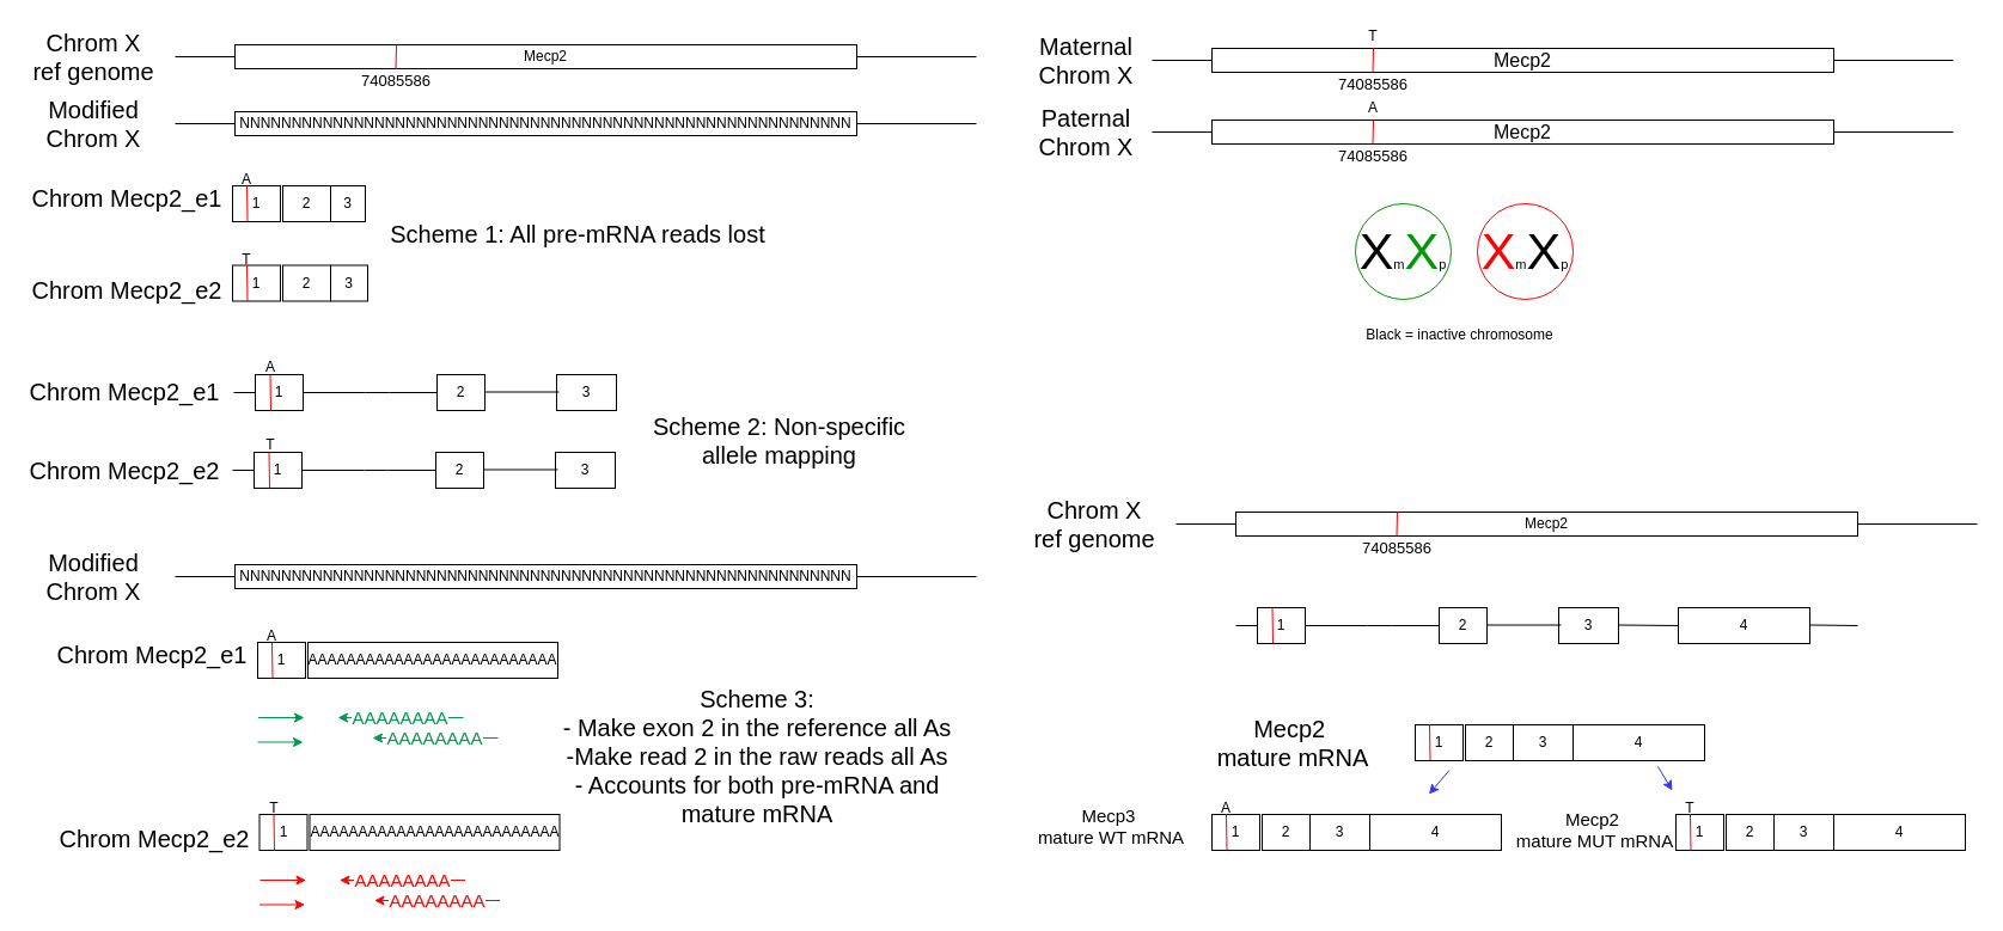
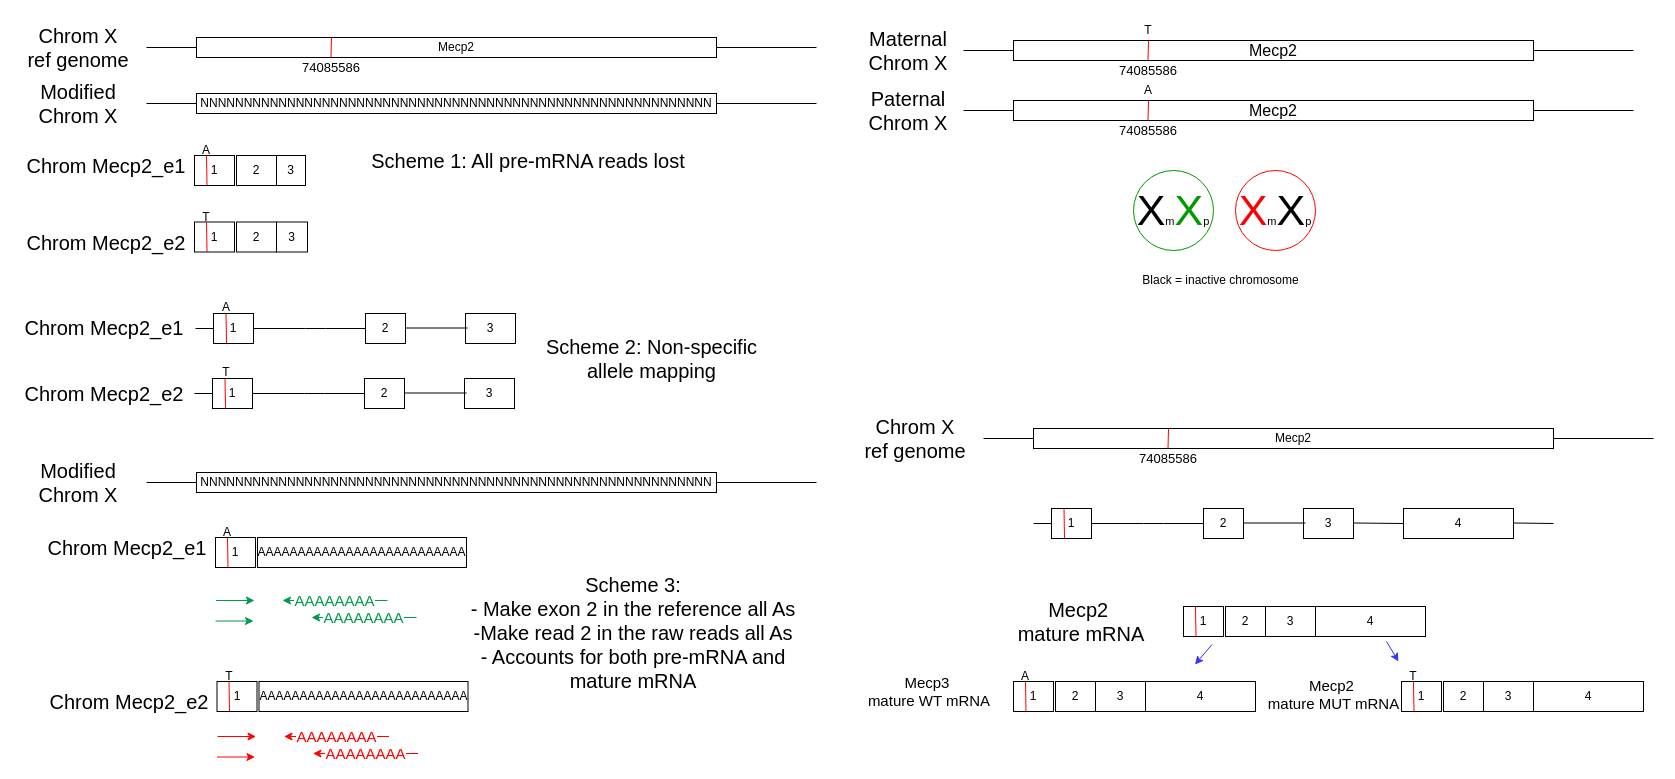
- <mxCell id="93" value="Scheme 1: All pre-mRNA reads lost" style="text;html=1;strokeColor=none;fillColor=none;align=center;verticalAlign=middle;whiteSpace=wrap;rounded=0;fontSize=20;" parent="1" vertex="1"><mxGeometry x="318" y="184.5" width="330" height="20" as="geometry" /></mxCell>
+ <mxCell id="93" value="Scheme 1: All pre-mRNA reads lost" style="text;html=1;strokeColor=none;fillColor=none;align=center;verticalAlign=middle;whiteSpace=wrap;rounded=0;fontSize=20;" parent="1" vertex="1"><mxGeometry x="363" y="149.5" width="330" height="20" as="geometry" /></mxCell>
- <mxCell id="98" value="Scheme 2: Non-specific allele mapping" style="text;html=1;strokeColor=none;fillColor=none;align=center;verticalAlign=middle;whiteSpace=wrap;rounded=0;fontSize=20;" parent="1" vertex="1"><mxGeometry x="542" y="358" width="219" height="20" as="geometry" /></mxCell>
+ <mxCell id="98" value="Scheme 2: Non-specific allele mapping" style="text;html=1;strokeColor=none;fillColor=none;align=center;verticalAlign=middle;whiteSpace=wrap;rounded=0;fontSize=20;" parent="1" vertex="1"><mxGeometry x="542" y="348" width="219" height="20" as="geometry" /></mxCell>
